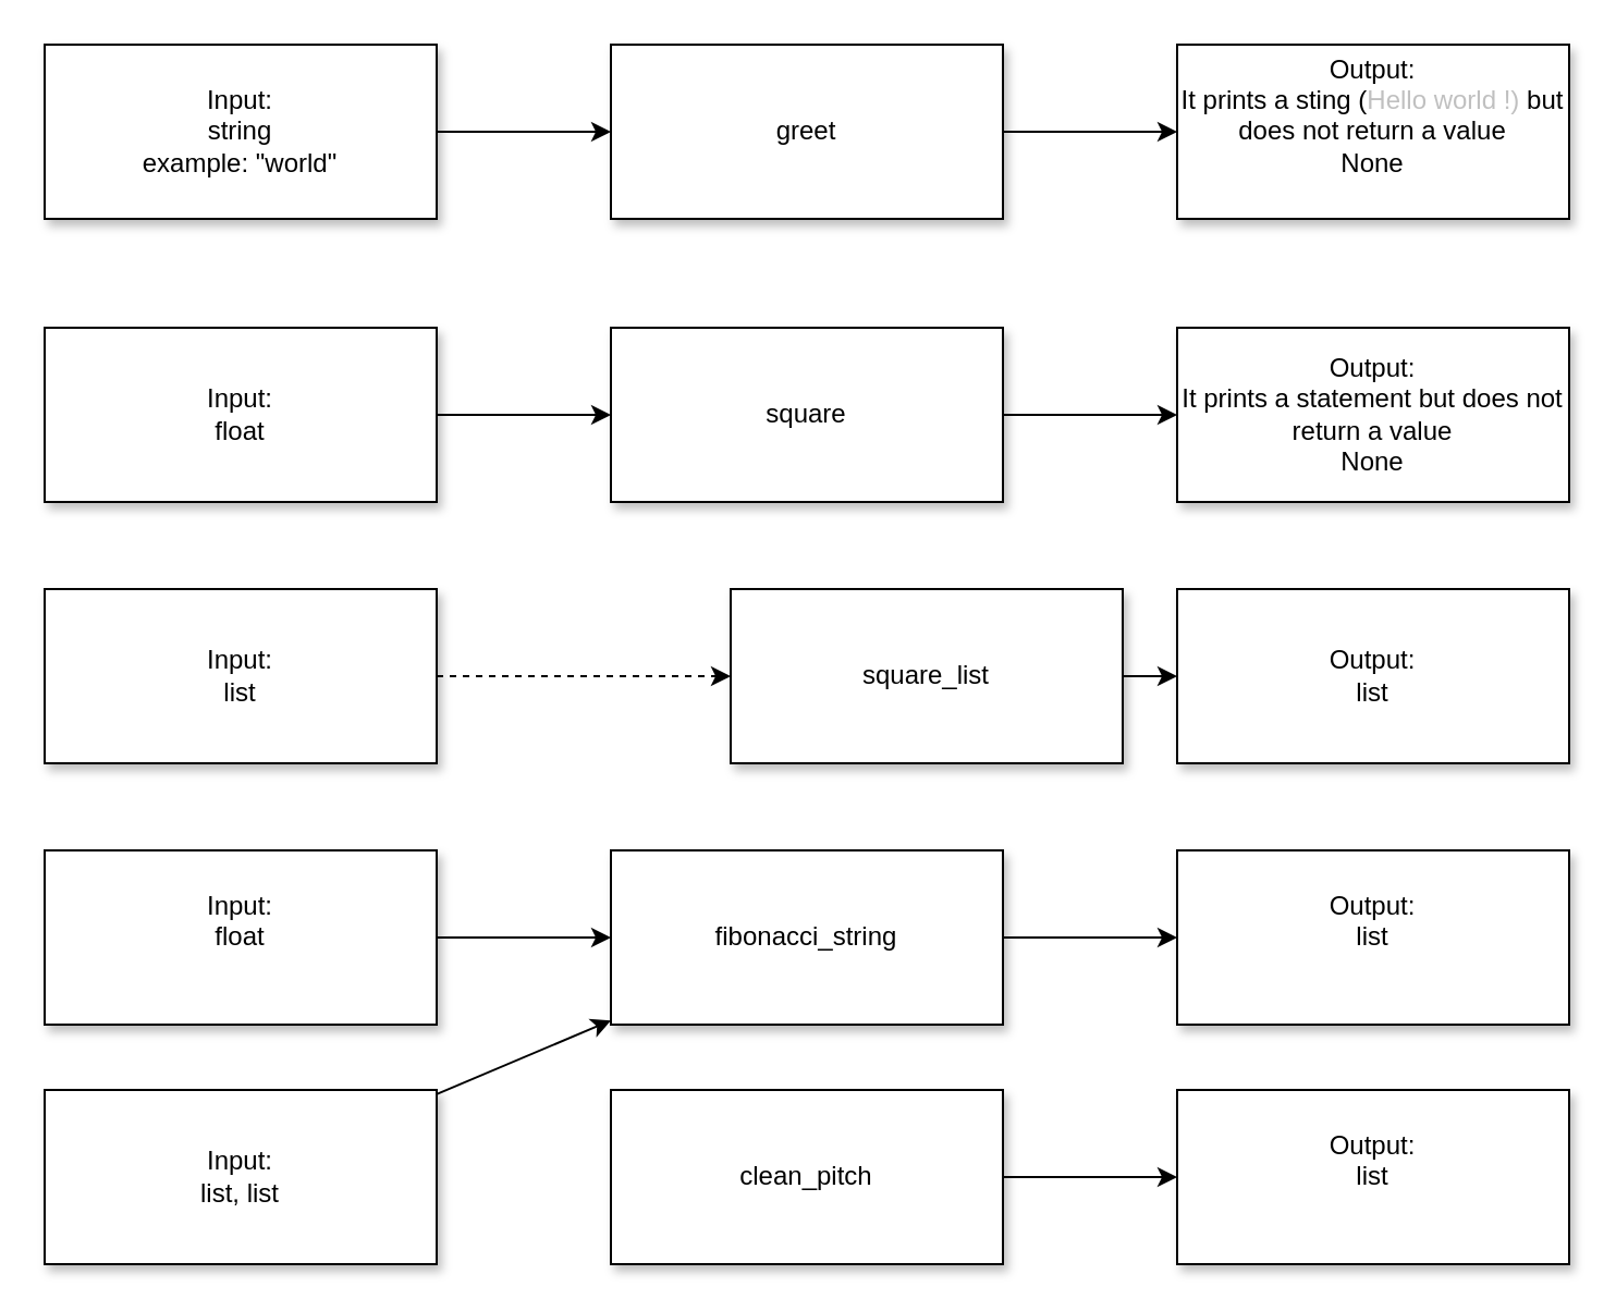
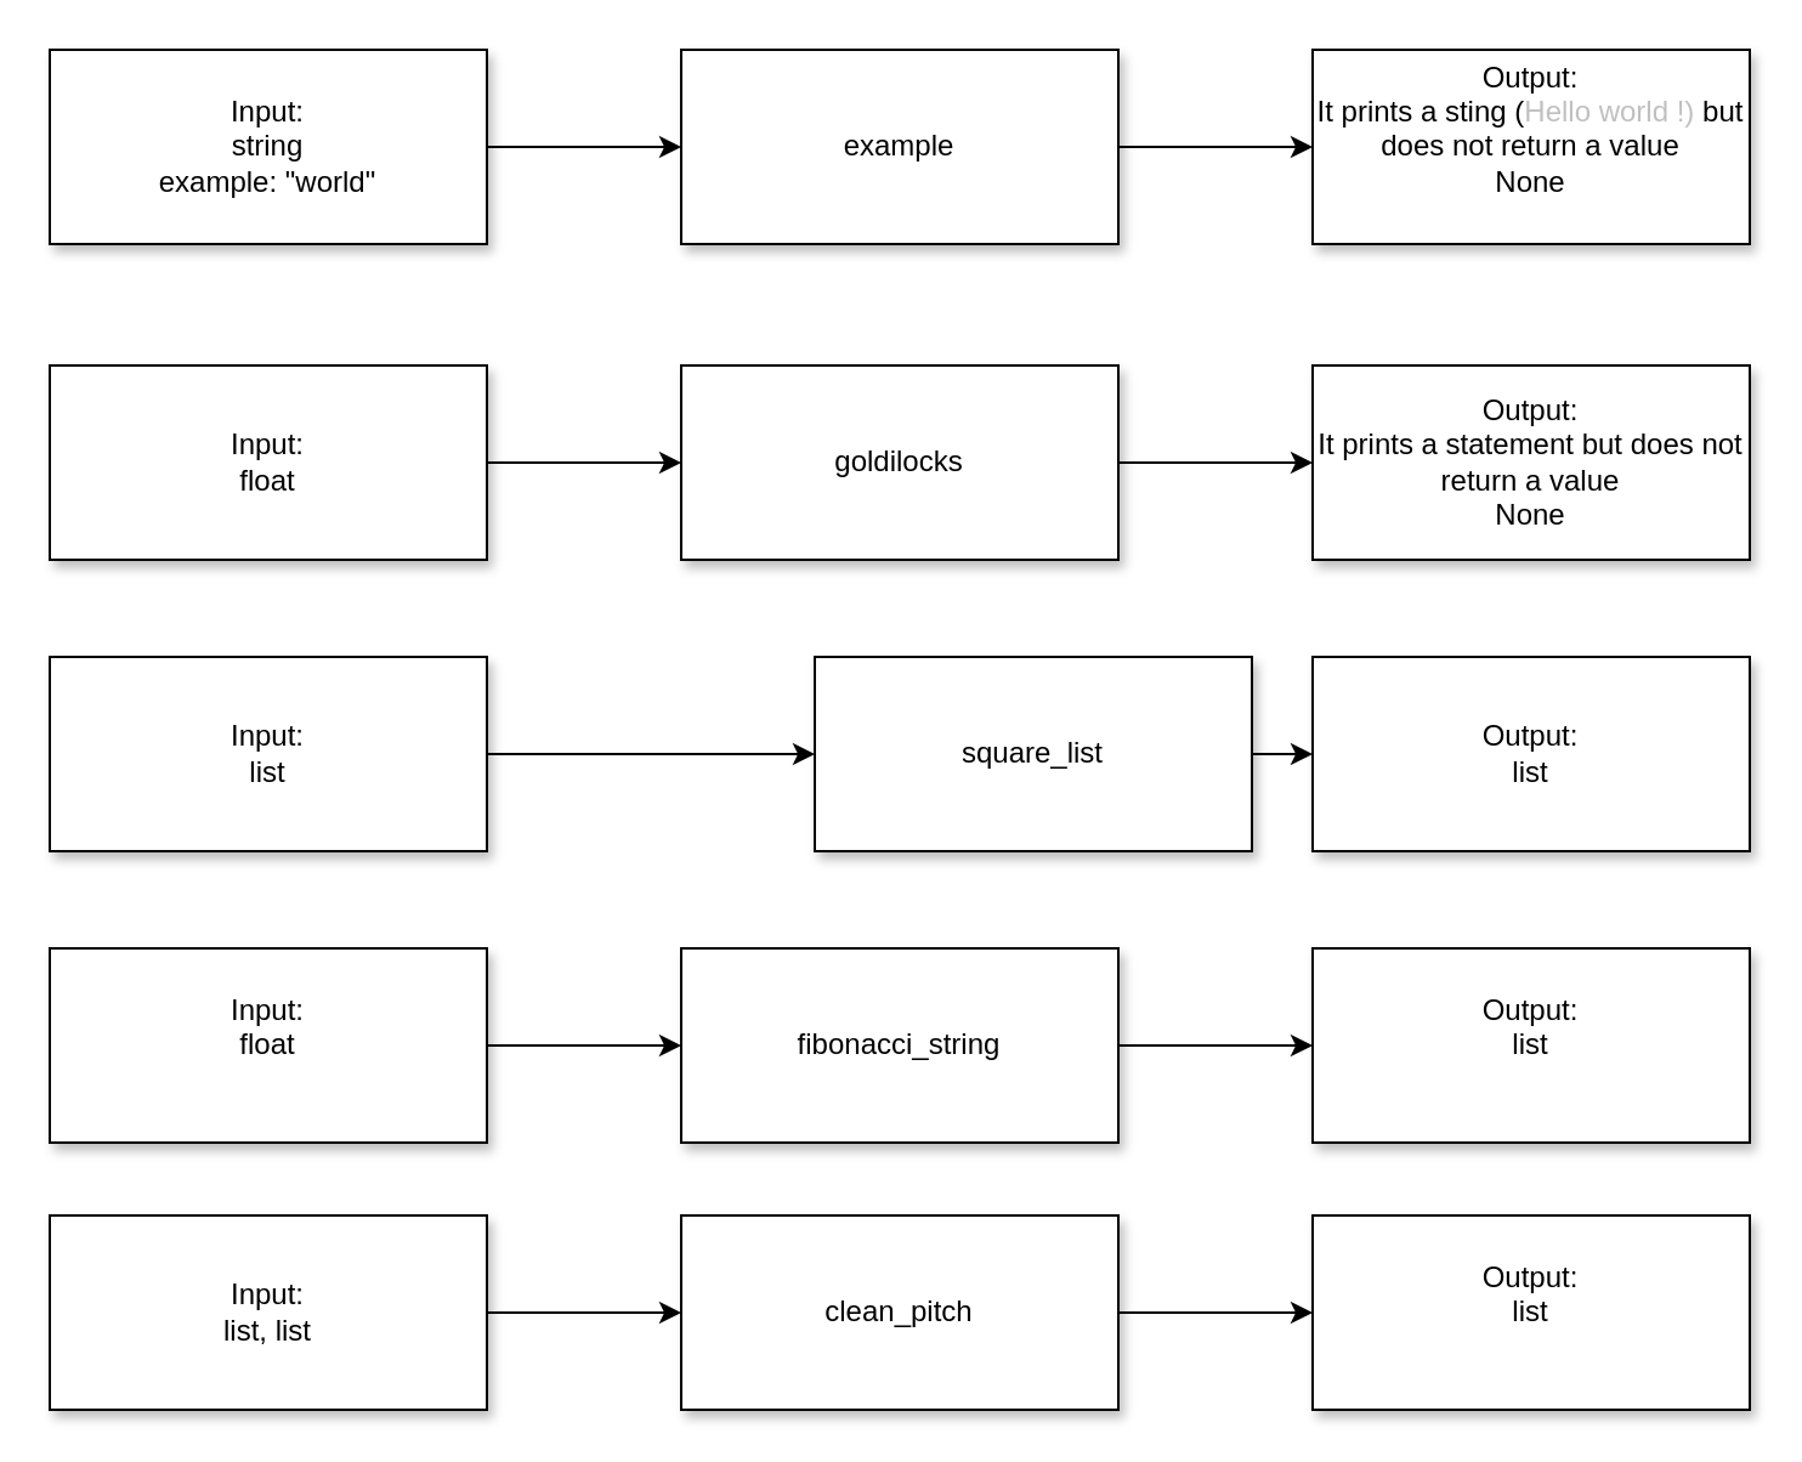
- <mxCell id="3" value="greet" style="whiteSpace=wrap;html=1;shadow=1;" vertex="1" parent="1"><mxGeometry x="280" y="20" width="180" height="80" as="geometry" /></mxCell>
+ <mxCell id="3" value="example" style="whiteSpace=wrap;html=1;shadow=1;" vertex="1" parent="1"><mxGeometry x="280" y="20" width="180" height="80" as="geometry" /></mxCell>
- <mxCell id="8" value="square" style="whiteSpace=wrap;html=1;shadow=1;" vertex="1" parent="1"><mxGeometry x="280" y="150" width="180" height="80" as="geometry" /></mxCell>
+ <mxCell id="8" value="goldilocks" style="whiteSpace=wrap;html=1;shadow=1;" vertex="1" parent="1"><mxGeometry x="280" y="150" width="180" height="80" as="geometry" /></mxCell>
- <mxCell id="14" value="" style="edgeStyle=none;html=1;dashed=1;" edge="1" parent="1" source="15" target="13"><mxGeometry relative="1" as="geometry" /></mxCell>
+ <mxCell id="14" value="" style="edgeStyle=none;html=1;" edge="1" parent="1" source="15" target="13"><mxGeometry relative="1" as="geometry" /></mxCell>
- <mxCell id="24" value="" style="edgeStyle=none;html=1;" edge="1" parent="1" source="25" target="18"><mxGeometry relative="1" as="geometry" /></mxCell>
+ <mxCell id="24" value="" style="edgeStyle=none;html=1;" edge="1" parent="1" source="25" target="23"><mxGeometry relative="1" as="geometry" /></mxCell>
